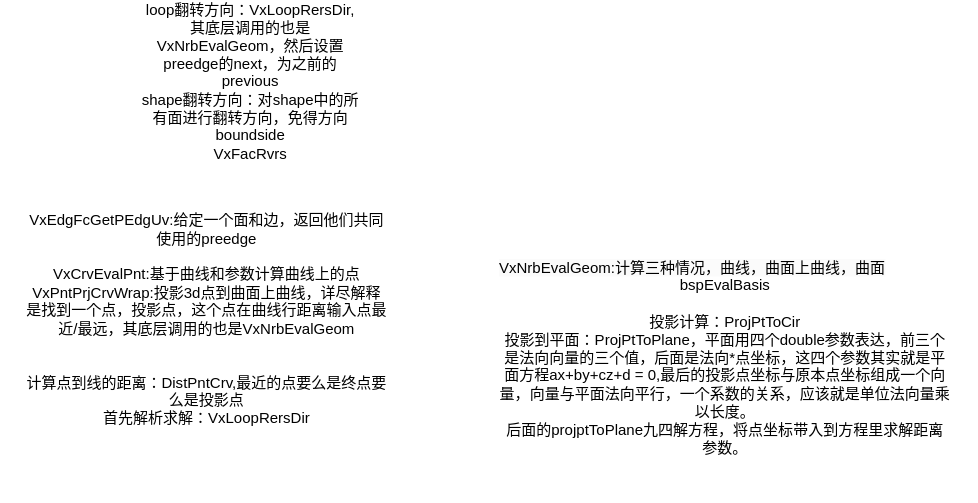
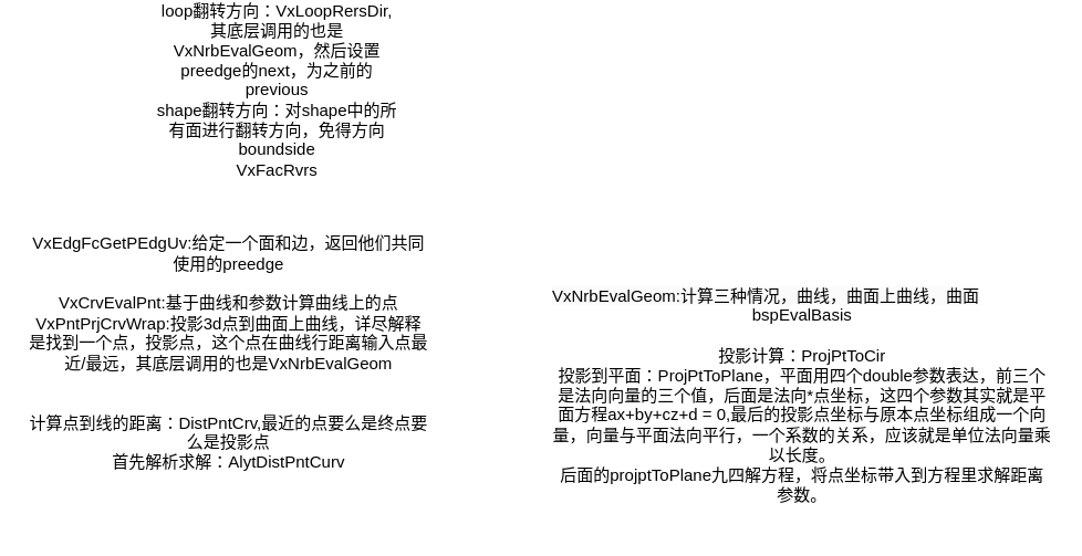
- <mxCell id="3" value="VxEdgFcGetPEdgUv:给定一个面和边，返回他们共同使用的preedge&lt;div&gt;&lt;br&gt;&lt;/div&gt;&lt;div&gt;VxCrvEvalPnt:基于曲线和参数计算曲线上的点&lt;/div&gt;&lt;div&gt;VxPntPrjCrvWrap:投影3d点到曲面上曲线，详尽解释是找到一个点，投影点，这个点在曲线行距离输入点最近/最远，其底层调用的也是VxNrbEvalGeom&lt;/div&gt;&lt;div&gt;&lt;br&gt;&lt;/div&gt;&lt;div&gt;&lt;br&gt;&lt;/div&gt;&lt;div&gt;计算点到线的距离：DistPntCrv,最近的点要么是终点要么是投影点&lt;/div&gt;&lt;div&gt;首先解析求解：VxLoopRersDir&lt;/div&gt;" style="text;html=1;align=center;verticalAlign=middle;whiteSpace=wrap;rounded=0;" vertex="1" parent="1"><mxGeometry x="20" y="120" width="290" height="250" as="geometry" /></mxCell>
+ <mxCell id="3" value="VxEdgFcGetPEdgUv:给定一个面和边，返回他们共同使用的preedge&lt;div&gt;&lt;br&gt;&lt;/div&gt;&lt;div&gt;VxCrvEvalPnt:基于曲线和参数计算曲线上的点&lt;/div&gt;&lt;div&gt;VxPntPrjCrvWrap:投影3d点到曲面上曲线，详尽解释是找到一个点，投影点，这个点在曲线行距离输入点最近/最远，其底层调用的也是VxNrbEvalGeom&lt;/div&gt;&lt;div&gt;&lt;br&gt;&lt;/div&gt;&lt;div&gt;&lt;br&gt;&lt;/div&gt;&lt;div&gt;计算点到线的距离：DistPntCrv,最近的点要么是终点要么是投影点&lt;/div&gt;&lt;div&gt;首先解析求解：AlytDistPntCurv&lt;/div&gt;" style="text;html=1;align=center;verticalAlign=middle;whiteSpace=wrap;rounded=0;" vertex="1" parent="1"><mxGeometry x="20" y="120" width="290" height="250" as="geometry" /></mxCell>
